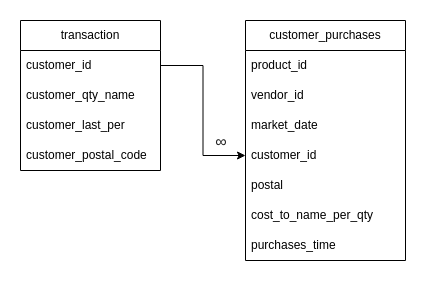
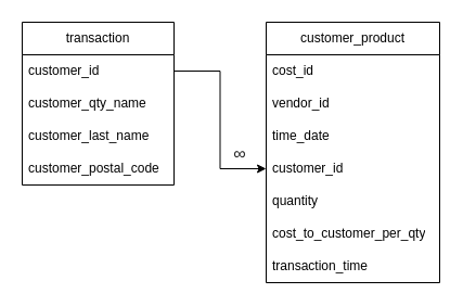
- <mxCell id="7" value="customer_purchases" style="swimlane;fontStyle=0;childLayout=stackLayout;horizontal=1;startSize=30;horizontalStack=0;resizeParent=1;resizeParentMax=0;resizeLast=0;collapsible=1;marginBottom=0;whiteSpace=wrap;html=1;" vertex="1" parent="1"><mxGeometry x="245" y="20" width="160" height="240" as="geometry" /></mxCell>
+ <mxCell id="7" value="customer_product" style="swimlane;fontStyle=0;childLayout=stackLayout;horizontal=1;startSize=30;horizontalStack=0;resizeParent=1;resizeParentMax=0;resizeLast=0;collapsible=1;marginBottom=0;whiteSpace=wrap;html=1;" vertex="1" parent="1"><mxGeometry x="245" y="20" width="160" height="240" as="geometry" /></mxCell>
- <mxCell id="8" value="product_id" style="text;strokeColor=none;fillColor=none;align=left;verticalAlign=middle;spacingLeft=4;spacingRight=4;overflow=hidden;points=[[0,0.5],[1,0.5]];portConstraint=eastwest;rotatable=0;whiteSpace=wrap;html=1;" vertex="1" parent="7"><mxGeometry y="30" width="160" height="30" as="geometry" /></mxCell>
+ <mxCell id="8" value="cost_id" style="text;strokeColor=none;fillColor=none;align=left;verticalAlign=middle;spacingLeft=4;spacingRight=4;overflow=hidden;points=[[0,0.5],[1,0.5]];portConstraint=eastwest;rotatable=0;whiteSpace=wrap;html=1;" vertex="1" parent="7"><mxGeometry y="30" width="160" height="30" as="geometry" /></mxCell>
- <mxCell id="5" value="customer_last_per" style="text;strokeColor=none;fillColor=none;align=left;verticalAlign=middle;spacingLeft=4;spacingRight=4;overflow=hidden;points=[[0,0.5],[1,0.5]];portConstraint=eastwest;rotatable=0;whiteSpace=wrap;html=1;" vertex="1" parent="2"><mxGeometry y="90" width="140" height="30" as="geometry" /></mxCell>
+ <mxCell id="5" value="customer_last_name" style="text;strokeColor=none;fillColor=none;align=left;verticalAlign=middle;spacingLeft=4;spacingRight=4;overflow=hidden;points=[[0,0.5],[1,0.5]];portConstraint=eastwest;rotatable=0;whiteSpace=wrap;html=1;" vertex="1" parent="2"><mxGeometry y="90" width="140" height="30" as="geometry" /></mxCell>
- <mxCell id="10" value="market_date" style="text;strokeColor=none;fillColor=none;align=left;verticalAlign=middle;spacingLeft=4;spacingRight=4;overflow=hidden;points=[[0,0.5],[1,0.5]];portConstraint=eastwest;rotatable=0;whiteSpace=wrap;html=1;" vertex="1" parent="7"><mxGeometry y="90" width="160" height="30" as="geometry" /></mxCell>
+ <mxCell id="10" value="time_date" style="text;strokeColor=none;fillColor=none;align=left;verticalAlign=middle;spacingLeft=4;spacingRight=4;overflow=hidden;points=[[0,0.5],[1,0.5]];portConstraint=eastwest;rotatable=0;whiteSpace=wrap;html=1;" vertex="1" parent="7"><mxGeometry y="90" width="160" height="30" as="geometry" /></mxCell>
- <mxCell id="12" value="postal" style="text;strokeColor=none;fillColor=none;align=left;verticalAlign=middle;spacingLeft=4;spacingRight=4;overflow=hidden;points=[[0,0.5],[1,0.5]];portConstraint=eastwest;rotatable=0;whiteSpace=wrap;html=1;" vertex="1" parent="7"><mxGeometry y="150" width="160" height="30" as="geometry" /></mxCell>
+ <mxCell id="12" value="quantity" style="text;strokeColor=none;fillColor=none;align=left;verticalAlign=middle;spacingLeft=4;spacingRight=4;overflow=hidden;points=[[0,0.5],[1,0.5]];portConstraint=eastwest;rotatable=0;whiteSpace=wrap;html=1;" vertex="1" parent="7"><mxGeometry y="150" width="160" height="30" as="geometry" /></mxCell>
- <mxCell id="13" value="cost_to_name_per_qty" style="text;strokeColor=none;fillColor=none;align=left;verticalAlign=middle;spacingLeft=4;spacingRight=4;overflow=hidden;points=[[0,0.5],[1,0.5]];portConstraint=eastwest;rotatable=0;whiteSpace=wrap;html=1;" vertex="1" parent="7"><mxGeometry y="180" width="160" height="30" as="geometry" /></mxCell>
+ <mxCell id="13" value="cost_to_customer_per_qty" style="text;strokeColor=none;fillColor=none;align=left;verticalAlign=middle;spacingLeft=4;spacingRight=4;overflow=hidden;points=[[0,0.5],[1,0.5]];portConstraint=eastwest;rotatable=0;whiteSpace=wrap;html=1;" vertex="1" parent="7"><mxGeometry y="180" width="160" height="30" as="geometry" /></mxCell>
- <mxCell id="14" value="purchases_time" style="text;strokeColor=none;fillColor=none;align=left;verticalAlign=middle;spacingLeft=4;spacingRight=4;overflow=hidden;points=[[0,0.5],[1,0.5]];portConstraint=eastwest;rotatable=0;whiteSpace=wrap;html=1;" vertex="1" parent="7"><mxGeometry y="210" width="160" height="30" as="geometry" /></mxCell>
+ <mxCell id="14" value="transaction_time" style="text;strokeColor=none;fillColor=none;align=left;verticalAlign=middle;spacingLeft=4;spacingRight=4;overflow=hidden;points=[[0,0.5],[1,0.5]];portConstraint=eastwest;rotatable=0;whiteSpace=wrap;html=1;" vertex="1" parent="7"><mxGeometry y="210" width="160" height="30" as="geometry" /></mxCell>
